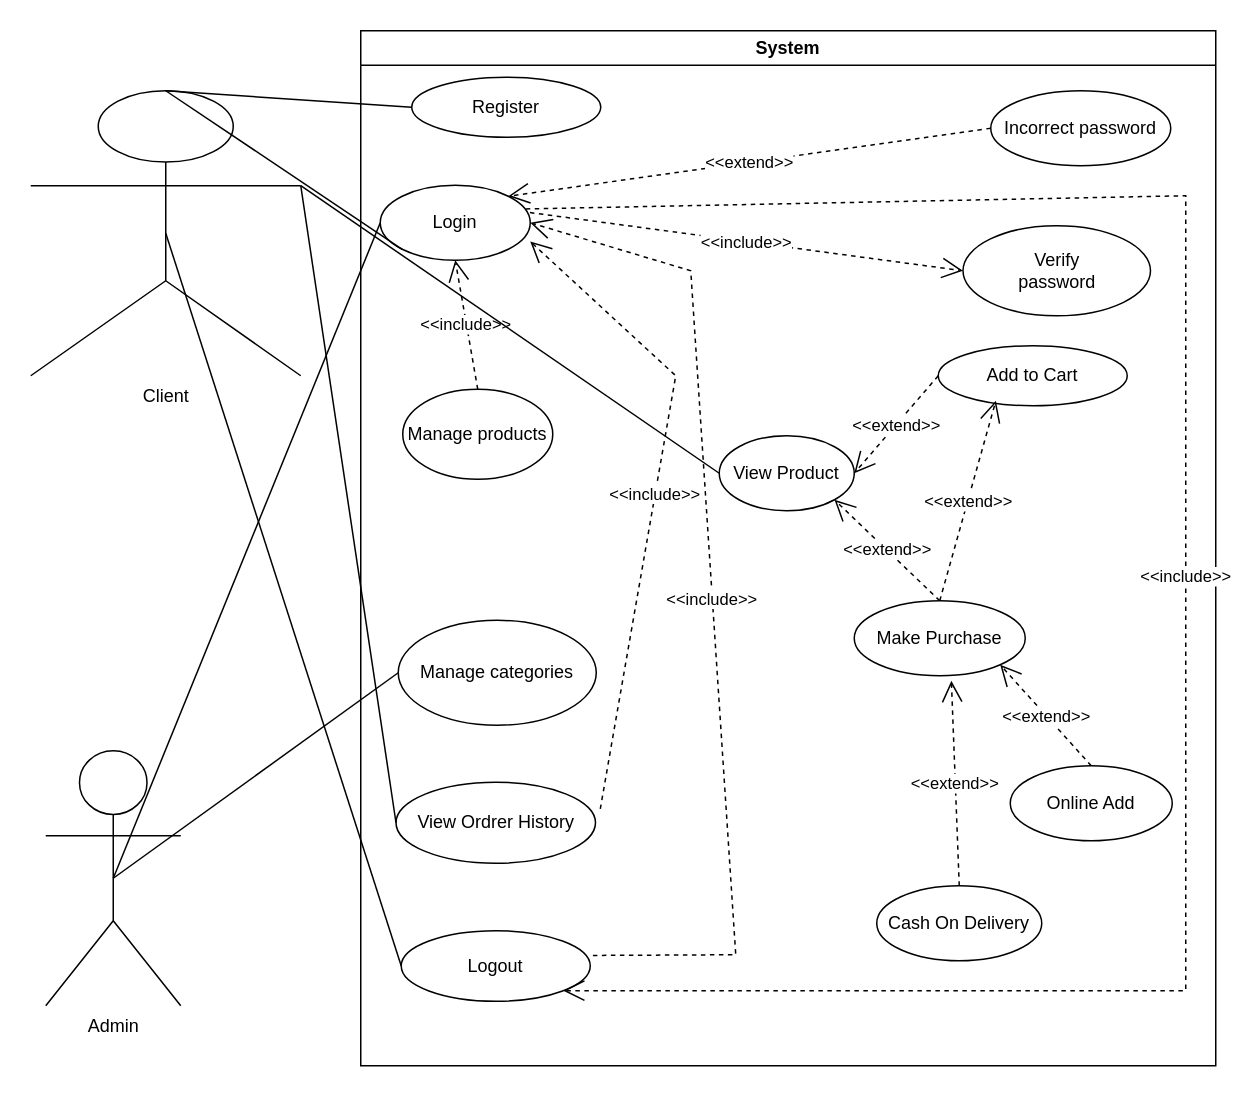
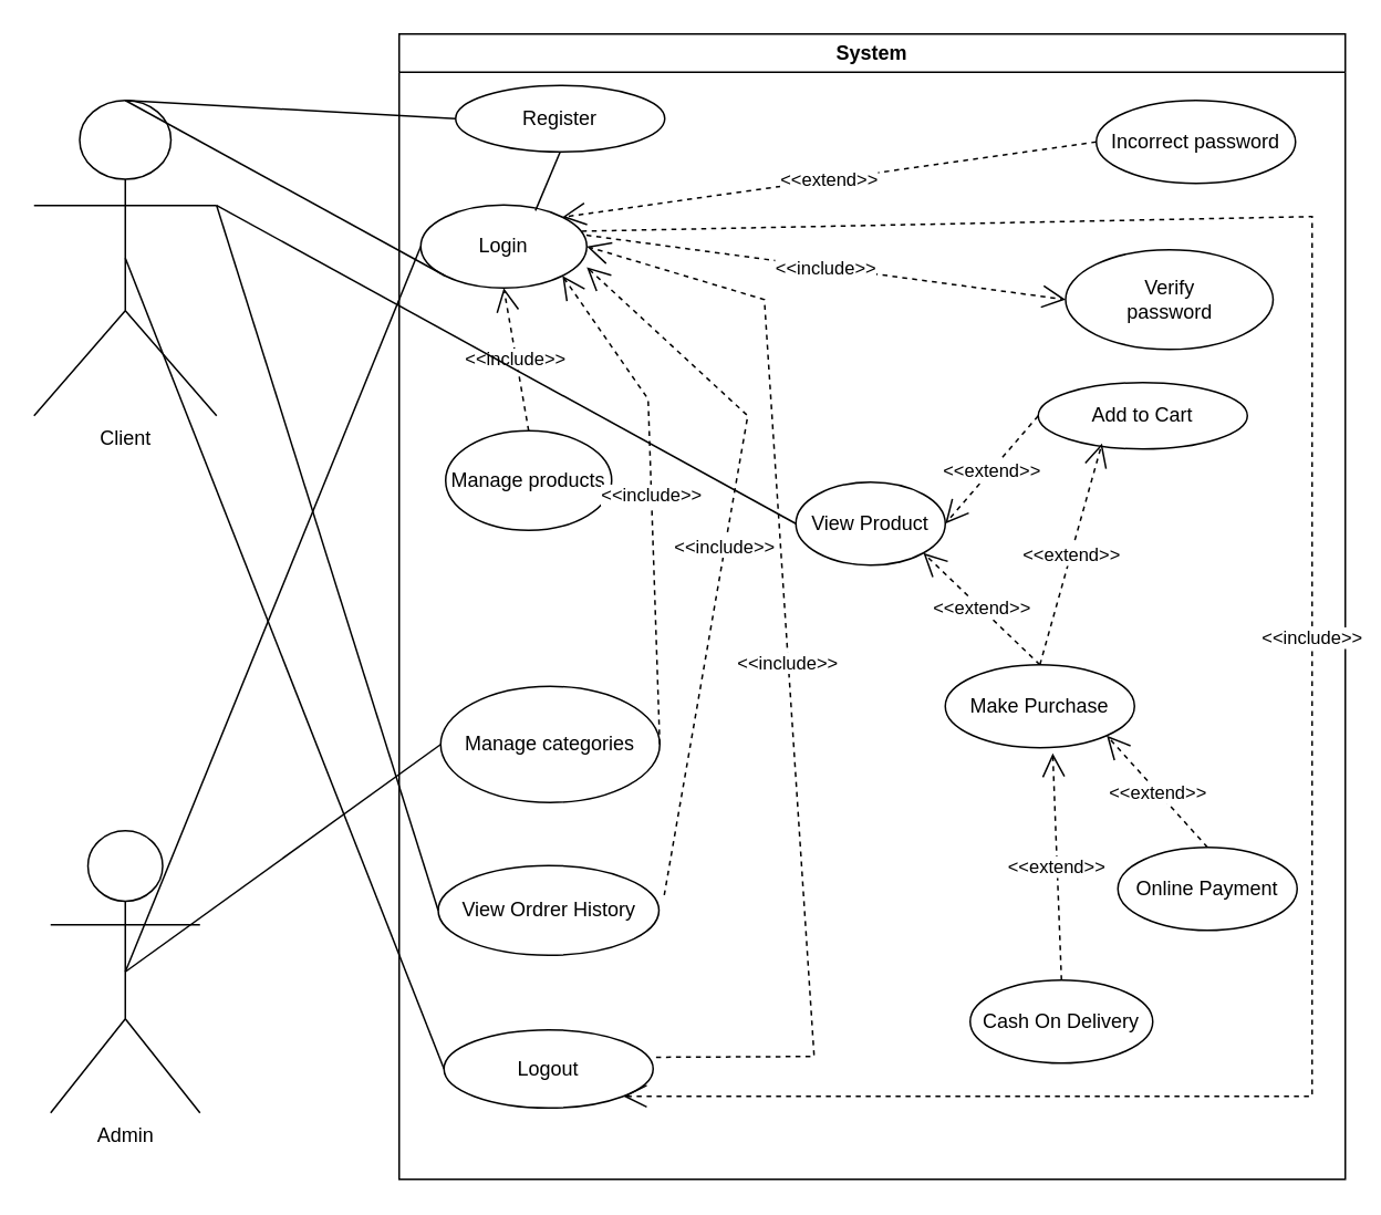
+ <mxCell id="28" value="" style="endArrow=none;html=1;rounded=0;entryX=0.5;entryY=1;entryDx=0;entryDy=0;exitX=0.691;exitY=0.068;exitDx=0;exitDy=0;exitPerimeter=0;" parent="2" source="4" target="3" edge="1"><mxGeometry width="50" height="50" relative="1" as="geometry"><mxPoint x="70" y="110" as="sourcePoint" /><mxPoint x="-172" y="145" as="targetPoint" /></mxGeometry></mxCell>
- <mxCell id="30" value="Client&lt;br&gt;" style="shape=umlActor;verticalLabelPosition=bottom;verticalAlign=top;html=1;outlineConnect=0;" parent="1" vertex="1"><mxGeometry x="20" y="60" width="180" height="190" as="geometry" /></mxCell>
+ <mxCell id="30" value="Client&lt;br&gt;" style="shape=umlActor;verticalLabelPosition=bottom;verticalAlign=top;html=1;outlineConnect=0;" parent="1" vertex="1"><mxGeometry x="20" y="60" width="110" height="190" as="geometry" /></mxCell>
+ <mxCell id="16" value="&amp;lt;&amp;lt;include&amp;gt;&amp;gt;" style="endArrow=open;endSize=12;dashed=1;html=1;rounded=0;exitX=1;exitY=0.5;exitDx=0;exitDy=0;entryX=1;entryY=1;entryDx=0;entryDy=0;" parent="2" source="8" target="4" edge="1"><mxGeometry x="0.002" width="160" relative="1" as="geometry"><mxPoint x="110" y="280" as="sourcePoint" /><mxPoint x="270" y="280" as="targetPoint" /><Array as="points"><mxPoint x="150" y="220" /></Array><mxPoint as="offset" /></mxGeometry></mxCell>
- <mxCell id="14" value="Online Add" style="ellipse;whiteSpace=wrap;html=1;" parent="2" vertex="1"><mxGeometry x="433" y="490" width="108" height="50" as="geometry" /></mxCell>
+ <mxCell id="14" value="Online Payment" style="ellipse;whiteSpace=wrap;html=1;" parent="2" vertex="1"><mxGeometry x="433" y="490" width="108" height="50" as="geometry" /></mxCell>
